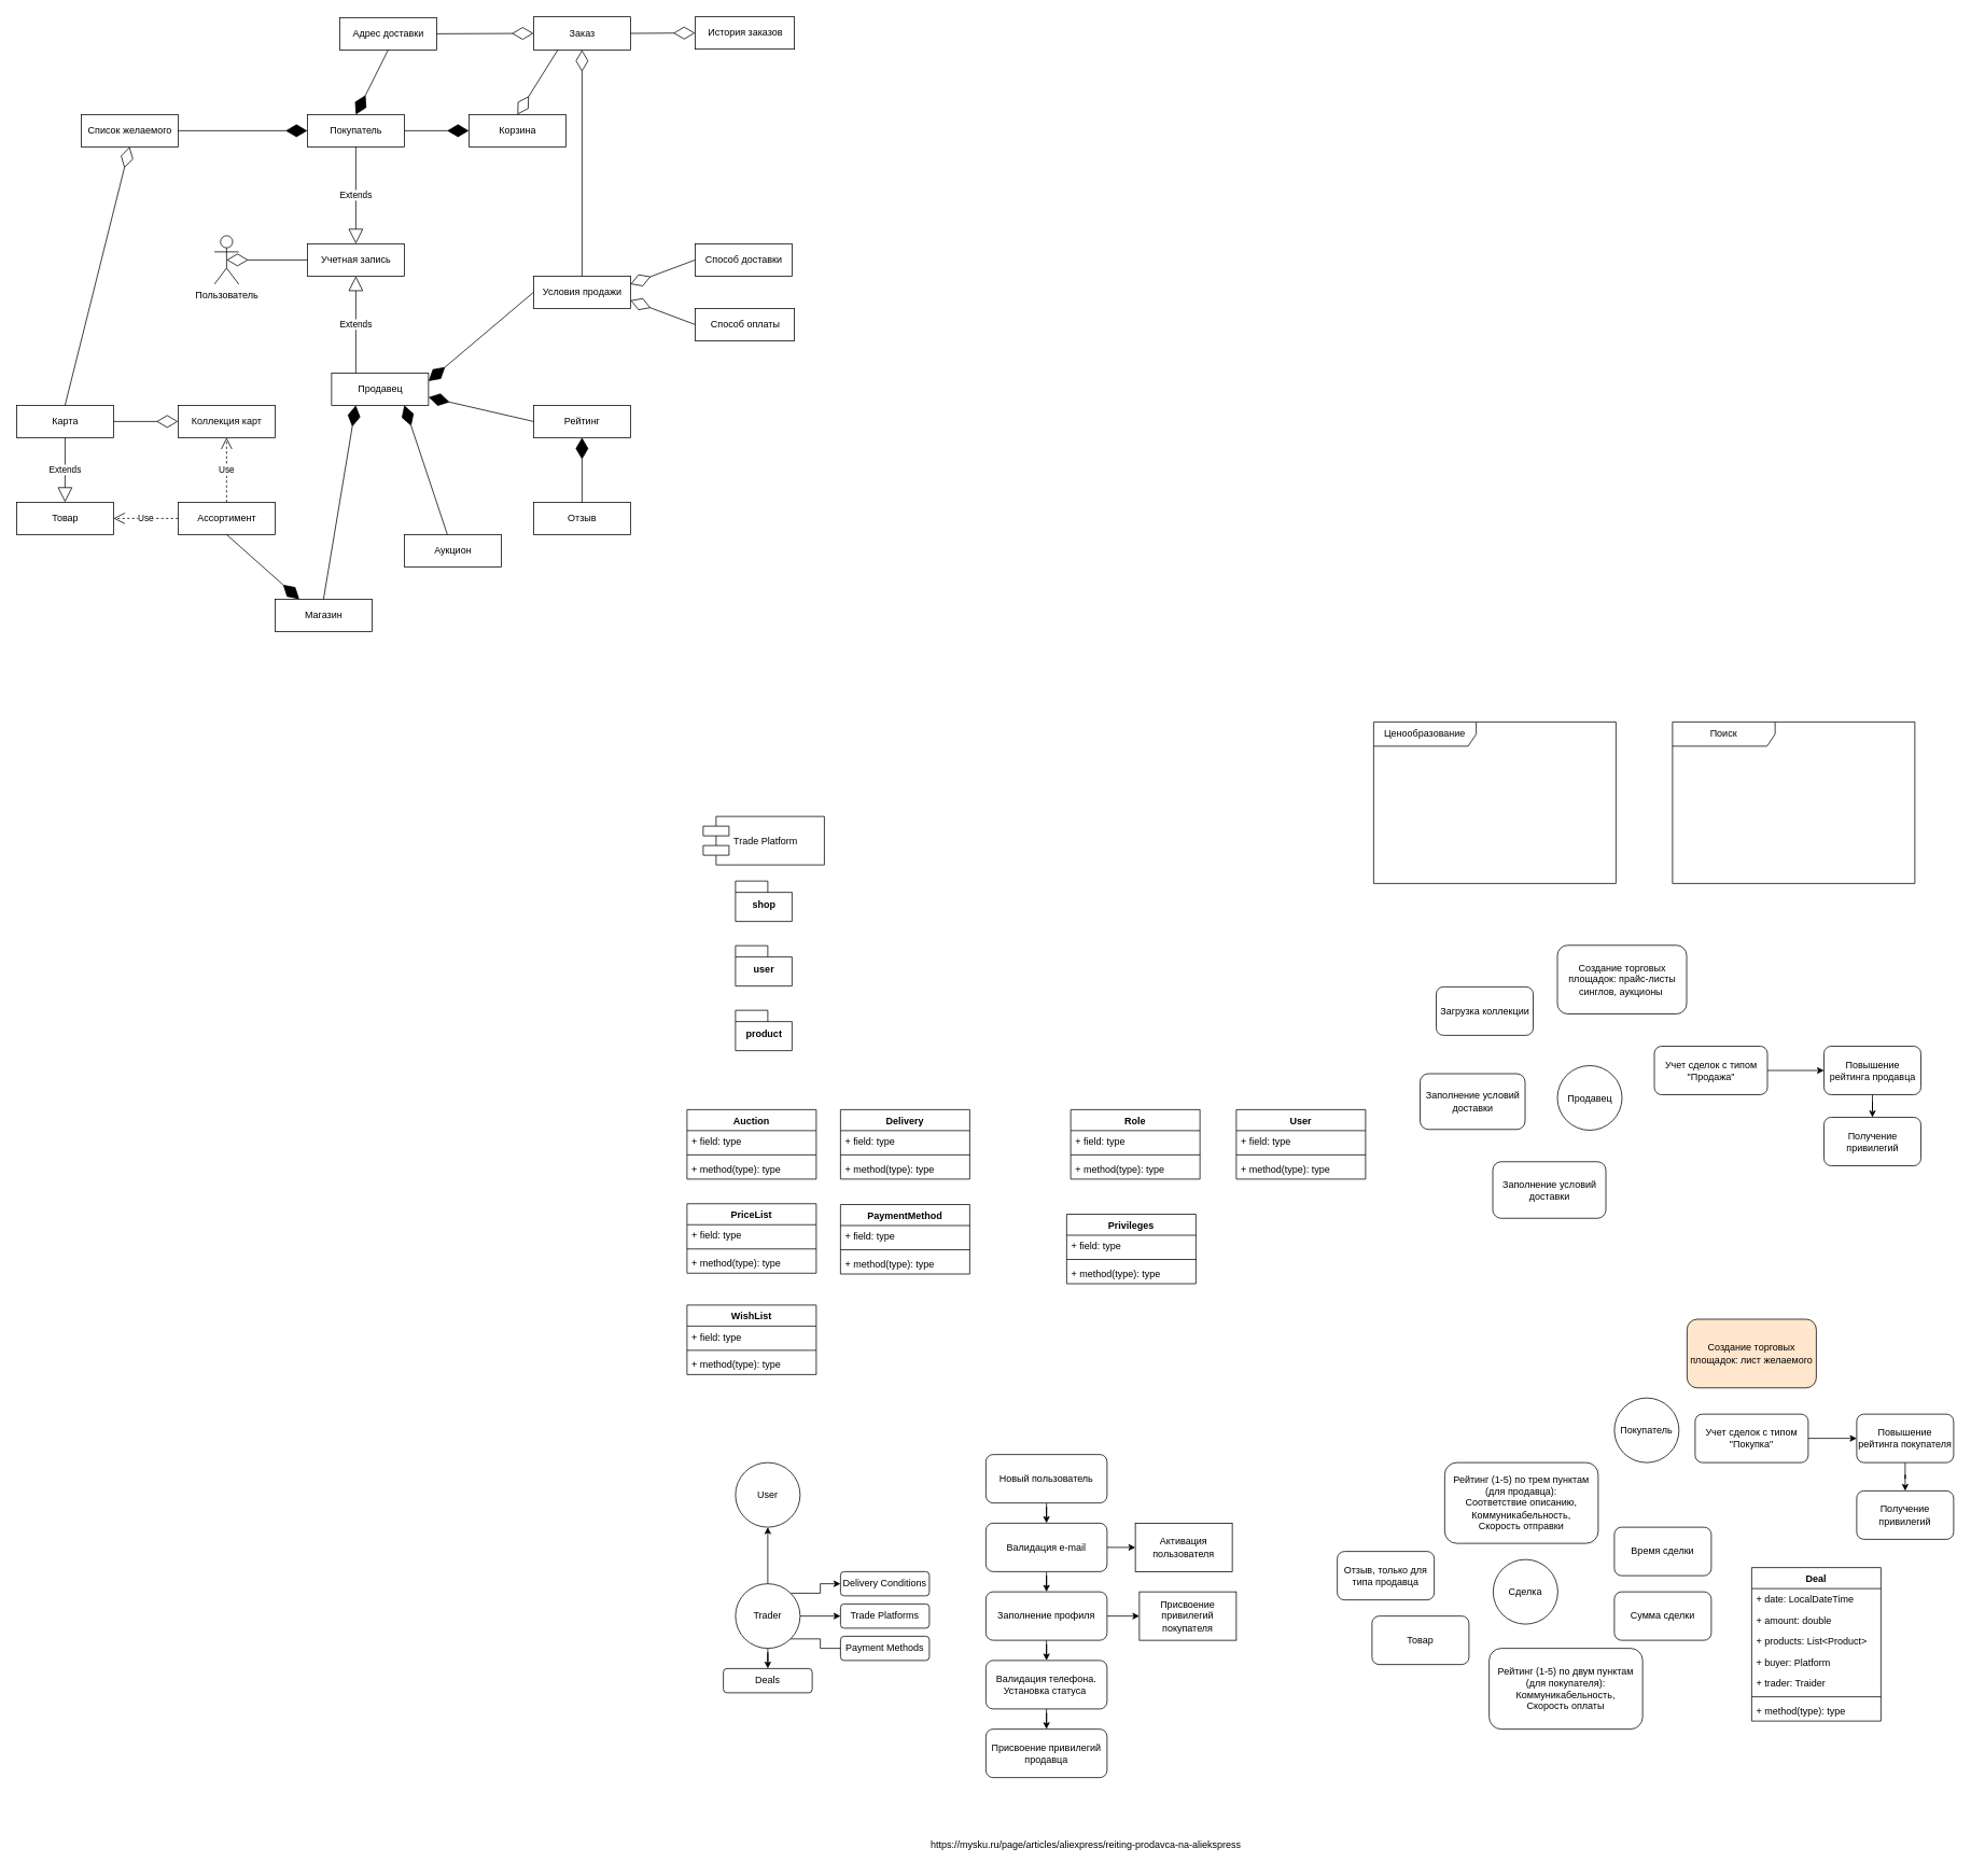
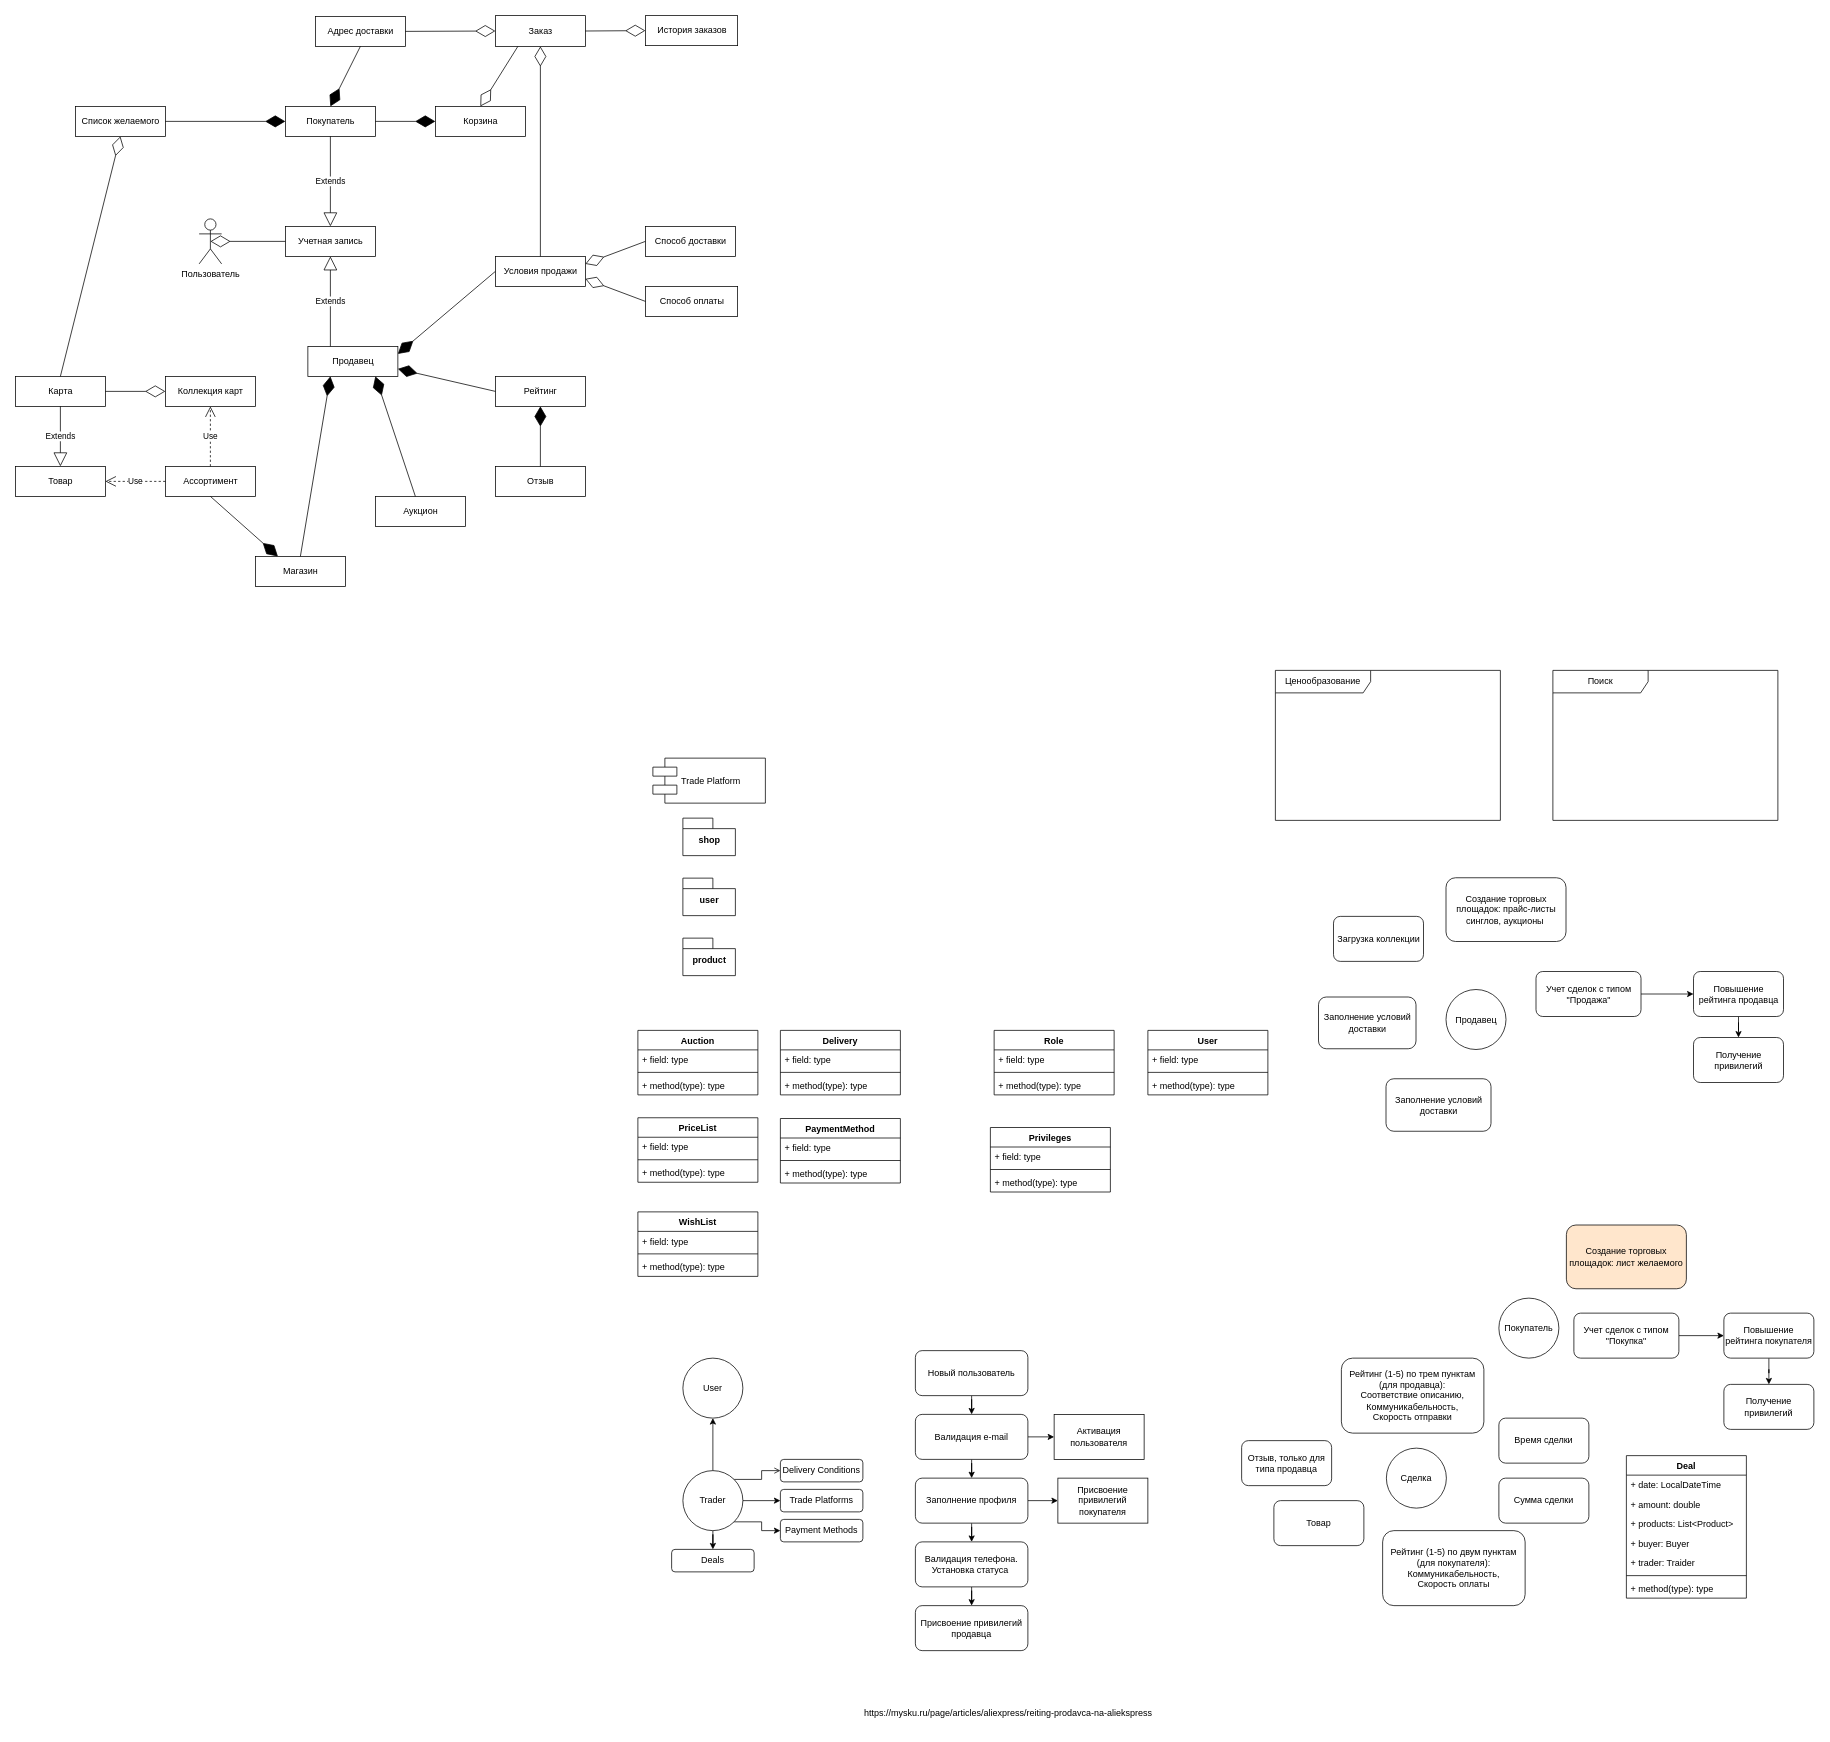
- <mxCell id="3" style="edgeStyle=orthogonalEdgeStyle;rounded=0;orthogonalLoop=1;jettySize=auto;html=1;exitX=1;exitY=0;exitDx=0;exitDy=0;" parent="1" source="7" target="47" edge="1"><mxGeometry relative="1" as="geometry" /></mxCell>
+ <mxCell id="3" style="edgeStyle=orthogonalEdgeStyle;rounded=0;orthogonalLoop=1;jettySize=auto;html=1;exitX=1;exitY=0;exitDx=0;exitDy=0;endArrow=open;" parent="1" source="7" target="47" edge="1"><mxGeometry relative="1" as="geometry" /></mxCell>
- <mxCell id="5" style="edgeStyle=orthogonalEdgeStyle;rounded=0;orthogonalLoop=1;jettySize=auto;html=1;exitX=1;exitY=1;exitDx=0;exitDy=0;endArrow=none;" parent="1" source="7" target="48" edge="1"><mxGeometry relative="1" as="geometry" /></mxCell>
+ <mxCell id="5" style="edgeStyle=orthogonalEdgeStyle;rounded=0;orthogonalLoop=1;jettySize=auto;html=1;exitX=1;exitY=1;exitDx=0;exitDy=0;" parent="1" source="7" target="48" edge="1"><mxGeometry relative="1" as="geometry" /></mxCell>
- <mxCell id="90" value="+ buyer: Platform" style="text;strokeColor=none;fillColor=none;align=left;verticalAlign=top;spacingLeft=4;spacingRight=4;overflow=hidden;rotatable=0;points=[[0,0.5],[1,0.5]];portConstraint=eastwest;" parent="86" vertex="1"><mxGeometry y="104" width="160" height="26" as="geometry" /></mxCell>
+ <mxCell id="90" value="+ buyer: Buyer" style="text;strokeColor=none;fillColor=none;align=left;verticalAlign=top;spacingLeft=4;spacingRight=4;overflow=hidden;rotatable=0;points=[[0,0.5],[1,0.5]];portConstraint=eastwest;" parent="86" vertex="1"><mxGeometry y="104" width="160" height="26" as="geometry" /></mxCell>
